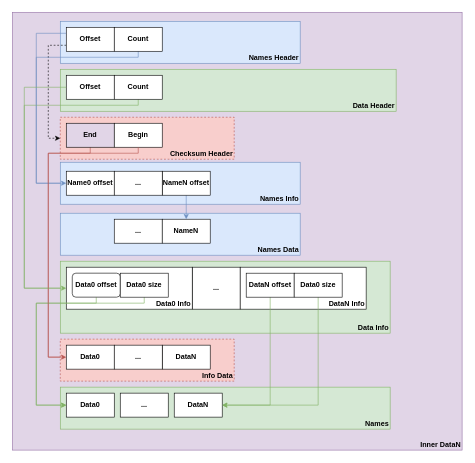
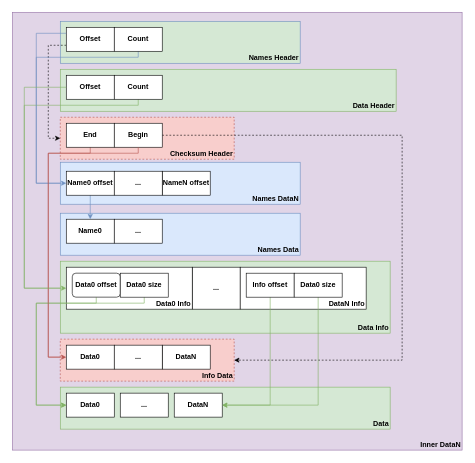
- <mxCell id="3" value="Names Header" style="rounded=0;whiteSpace=wrap;html=1;fontStyle=1;align=right;verticalAlign=bottom;fillColor=#dae8fc;strokeColor=#6c8ebf;" parent="1" vertex="1"><mxGeometry x="100" y="35" width="400" height="70" as="geometry" /></mxCell>
+ <mxCell id="3" value="Names Header" style="rounded=0;whiteSpace=wrap;html=1;fontStyle=1;align=right;verticalAlign=bottom;fillColor=#d5e8d4;strokeColor=#6c8ebf;" parent="1" vertex="1"><mxGeometry x="100" y="35" width="400" height="70" as="geometry" /></mxCell>
- <mxCell id="15" value="End" style="rounded=0;whiteSpace=wrap;html=1;fontStyle=1;fillColor=#e1d5e7;" parent="1" vertex="1"><mxGeometry x="110" y="205" width="80" height="40" as="geometry" /></mxCell>
+ <mxCell id="15" value="End" style="rounded=0;whiteSpace=wrap;html=1;fontStyle=1" parent="1" vertex="1"><mxGeometry x="110" y="205" width="80" height="40" as="geometry" /></mxCell>
- <mxCell id="13" value="Names Info" style="rounded=0;whiteSpace=wrap;html=1;fontStyle=1;verticalAlign=bottom;align=right;fillColor=#dae8fc;strokeColor=#6c8ebf;" parent="1" vertex="1"><mxGeometry x="100" y="270" width="400" height="70" as="geometry" /></mxCell>
+ <mxCell id="13" value="Names DataN" style="rounded=0;whiteSpace=wrap;html=1;fontStyle=1;verticalAlign=bottom;align=right;fillColor=#dae8fc;strokeColor=#6c8ebf;" parent="1" vertex="1"><mxGeometry x="100" y="270" width="400" height="70" as="geometry" /></mxCell>
+ <mxCell id="42" style="edgeStyle=orthogonalEdgeStyle;rounded=0;orthogonalLoop=1;jettySize=auto;html=1;exitX=0.5;exitY=1;exitDx=0;exitDy=0;entryX=0.5;entryY=0;entryDx=0;entryDy=0;fillColor=#dae8fc;strokeColor=#6c8ebf;" parent="1" source="43" target="19" edge="1"><mxGeometry relative="1" as="geometry" /></mxCell>
- <mxCell id="44" style="edgeStyle=orthogonalEdgeStyle;rounded=0;orthogonalLoop=1;jettySize=auto;html=1;exitX=0.5;exitY=1;exitDx=0;exitDy=0;fillColor=#dae8fc;strokeColor=#6c8ebf;" parent="1" source="45" target="21" edge="1"><mxGeometry relative="1" as="geometry" /></mxCell>
+ <mxCell id="19" value="Name0" style="rounded=0;whiteSpace=wrap;html=1;fontStyle=1" parent="1" vertex="1"><mxGeometry x="110" y="365" width="80" height="40" as="geometry" /></mxCell>
- <mxCell id="21" value="NameN" style="rounded=0;whiteSpace=wrap;html=1;fontStyle=1" parent="1" vertex="1"><mxGeometry x="270" y="365" width="80" height="40" as="geometry" /></mxCell>
- <mxCell id="39" value="DataN offset" style="rounded=0;whiteSpace=wrap;html=1;fontStyle=1" parent="1" vertex="1"><mxGeometry x="410" y="455" width="80" height="40" as="geometry" /></mxCell>
+ <mxCell id="39" value="Info offset" style="rounded=0;whiteSpace=wrap;html=1;fontStyle=1" parent="1" vertex="1"><mxGeometry x="410" y="455" width="80" height="40" as="geometry" /></mxCell>
+ <mxCell id="16" style="edgeStyle=orthogonalEdgeStyle;rounded=0;orthogonalLoop=1;jettySize=auto;html=1;exitX=1;exitY=0.5;exitDx=0;exitDy=0;entryX=1;entryY=0.5;entryDx=0;entryDy=0;dashed=1;" parent="1" source="17" target="24" edge="1"><mxGeometry relative="1" as="geometry"><Array as="points"><mxPoint x="670" y="225" /><mxPoint x="670" y="600" /></Array></mxGeometry></mxCell>
- <mxCell id="28" value="Names" style="rounded=0;whiteSpace=wrap;html=1;fillColor=#d5e8d4;strokeColor=#82b366;fontStyle=1;align=right;verticalAlign=bottom;" parent="1" vertex="1"><mxGeometry x="100" y="645" width="550" height="70" as="geometry" /></mxCell>
+ <mxCell id="28" value="Data" style="rounded=0;whiteSpace=wrap;html=1;fillColor=#d5e8d4;strokeColor=#82b366;fontStyle=1;align=right;verticalAlign=bottom;" parent="1" vertex="1"><mxGeometry x="100" y="645" width="550" height="70" as="geometry" /></mxCell>
